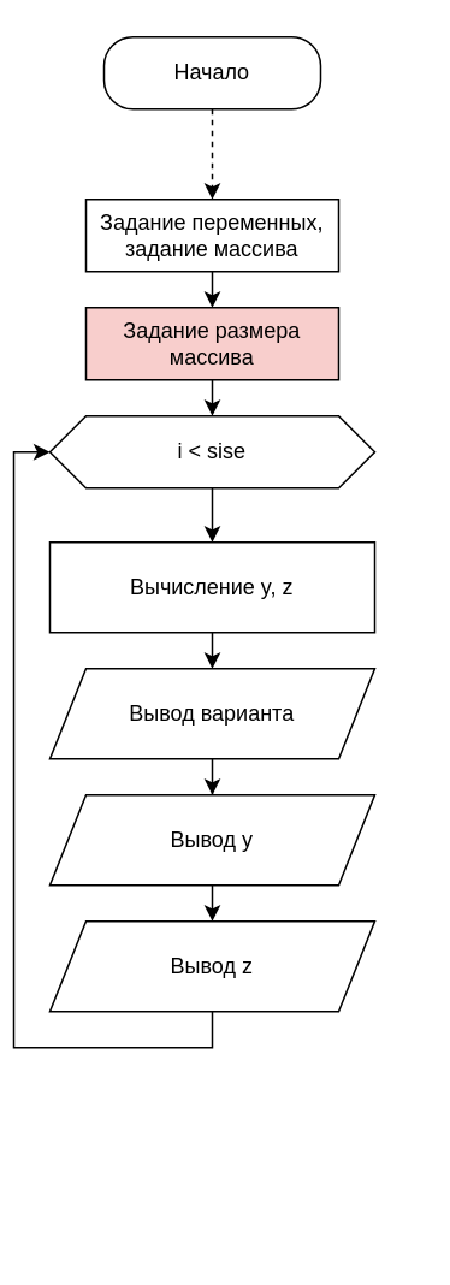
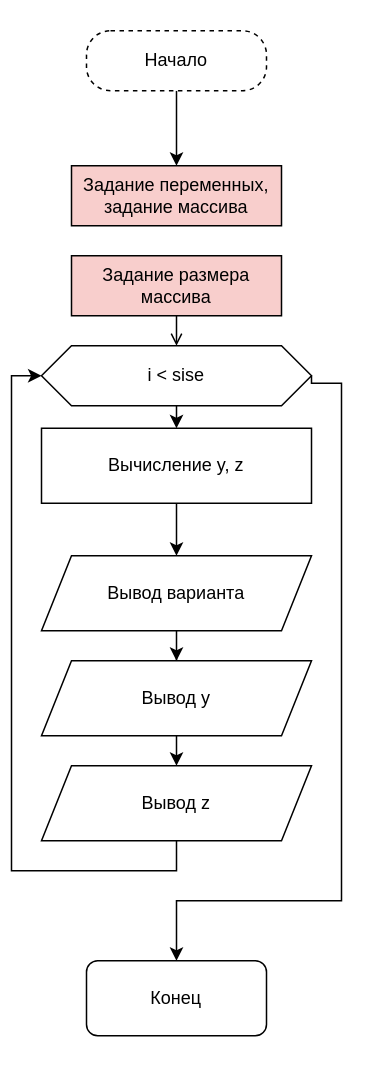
- <mxCell id="3" value="Начало" style="rounded=1;whiteSpace=wrap;html=1;fontSize=12;glass=0;strokeWidth=1;shadow=0;arcSize=40;" parent="1" vertex="1"><mxGeometry x="50" y="20" width="120" height="40" as="geometry" /></mxCell>
+ <mxCell id="3" value="Начало" style="rounded=1;whiteSpace=wrap;html=1;fontSize=12;glass=0;strokeWidth=1;shadow=0;arcSize=40;dashed=1;" parent="1" vertex="1"><mxGeometry x="50" y="20" width="120" height="40" as="geometry" /></mxCell>
- <mxCell id="2" style="edgeStyle=orthogonalEdgeStyle;rounded=0;orthogonalLoop=1;jettySize=auto;html=1;exitX=0.5;exitY=1;exitDx=0;exitDy=0;entryX=0.5;entryY=0;entryDx=0;entryDy=0;dashed=1;" edge="1" parent="1" source="3" target="5"><mxGeometry relative="1" as="geometry" /></mxCell>
+ <mxCell id="2" style="edgeStyle=orthogonalEdgeStyle;rounded=0;orthogonalLoop=1;jettySize=auto;html=1;exitX=0.5;exitY=1;exitDx=0;exitDy=0;entryX=0.5;entryY=0;entryDx=0;entryDy=0;" edge="1" parent="1" source="3" target="5"><mxGeometry relative="1" as="geometry" /></mxCell>
- <mxCell id="5" value="Задание переменных, задание массива" style="rounded=0;whiteSpace=wrap;html=1;" vertex="1" parent="1"><mxGeometry x="40" y="110" width="140" height="40" as="geometry" /></mxCell>
+ <mxCell id="5" value="Задание переменных, задание массива" style="rounded=0;whiteSpace=wrap;html=1;fillColor=#f8cecc;" vertex="1" parent="1"><mxGeometry x="40" y="110" width="140" height="40" as="geometry" /></mxCell>
- <mxCell id="4" style="edgeStyle=orthogonalEdgeStyle;rounded=0;orthogonalLoop=1;jettySize=auto;html=1;exitX=0.5;exitY=1;exitDx=0;exitDy=0;entryX=0.5;entryY=0;entryDx=0;entryDy=0;" edge="1" parent="1" source="5" target="7"><mxGeometry relative="1" as="geometry" /></mxCell>
- <mxCell id="6" style="edgeStyle=orthogonalEdgeStyle;rounded=0;orthogonalLoop=1;jettySize=auto;html=1;exitX=0.5;exitY=1;exitDx=0;exitDy=0;entryX=0.5;entryY=0;entryDx=0;entryDy=0;" edge="1" parent="1" source="7" target="10"><mxGeometry relative="1" as="geometry" /></mxCell>
+ <mxCell id="6" style="edgeStyle=orthogonalEdgeStyle;rounded=0;orthogonalLoop=1;jettySize=auto;html=1;exitX=0.5;exitY=1;exitDx=0;exitDy=0;entryX=0.5;entryY=0;entryDx=0;entryDy=0;endArrow=open;" edge="1" parent="1" source="7" target="10"><mxGeometry relative="1" as="geometry" /></mxCell>
- <mxCell id="12" value="Вычисление y, z" style="rounded=0;whiteSpace=wrap;html=1;" vertex="1" parent="1"><mxGeometry x="20" y="300" width="180" height="50" as="geometry" /></mxCell>
+ <mxCell id="12" value="Вычисление y, z" style="rounded=0;whiteSpace=wrap;html=1;" vertex="1" parent="1"><mxGeometry x="20" y="285" width="180" height="50" as="geometry" /></mxCell>
+ <mxCell id="9" style="edgeStyle=orthogonalEdgeStyle;rounded=0;orthogonalLoop=1;jettySize=auto;html=1;exitX=1;exitY=0.5;exitDx=0;exitDy=0;entryX=0.5;entryY=0;entryDx=0;entryDy=0;" edge="1" parent="1" source="10" target="19"><mxGeometry relative="1" as="geometry"><Array as="points"><mxPoint x="220" y="255" /><mxPoint x="220" y="600" /><mxPoint x="110" y="600" /></Array></mxGeometry></mxCell>
+ <mxCell id="19" value="Конец" style="rounded=1;whiteSpace=wrap;html=1;" vertex="1" parent="1"><mxGeometry x="50" y="640" width="120" height="50" as="geometry" /></mxCell>
